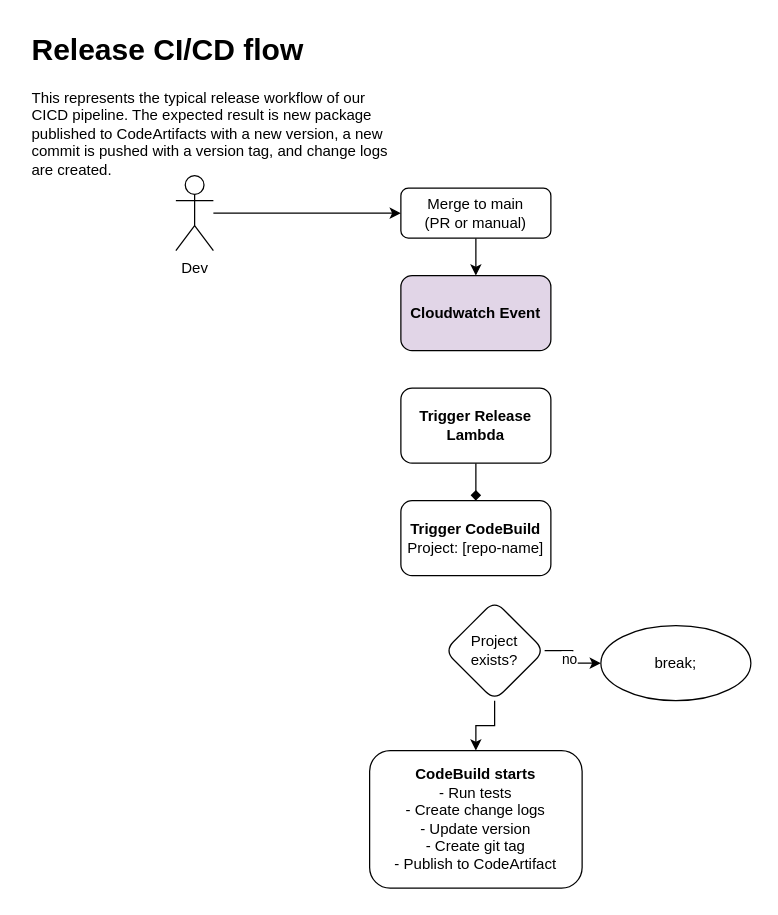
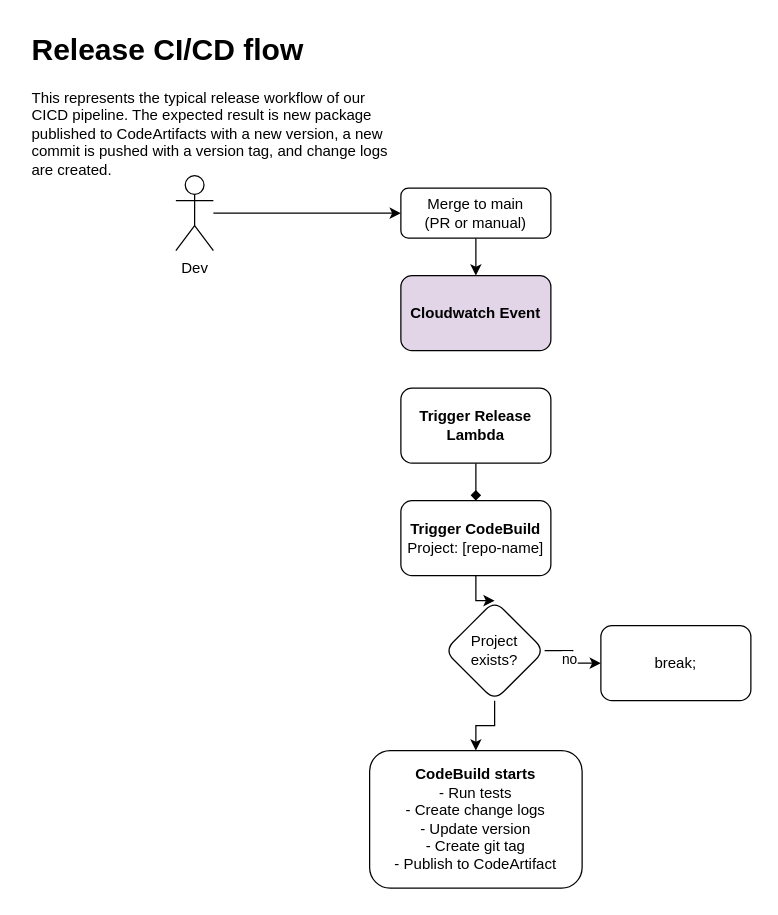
+ <mxCell id="10" value="" style="edgeStyle=orthogonalEdgeStyle;rounded=0;orthogonalLoop=1;jettySize=auto;html=1;" edge="1" parent="1" source="11" target="15"><mxGeometry relative="1" as="geometry" /></mxCell>
- <mxCell id="16" value="break;" style="ellipse;whiteSpace=wrap;html=1;glass=0;strokeWidth=1;shadow=0;" vertex="1" parent="1"><mxGeometry x="480" y="500" width="120" height="60" as="geometry" /></mxCell>
+ <mxCell id="16" value="break;" style="whiteSpace=wrap;html=1;rounded=1;glass=0;strokeWidth=1;shadow=0;" vertex="1" parent="1"><mxGeometry x="480" y="500" width="120" height="60" as="geometry" /></mxCell>
